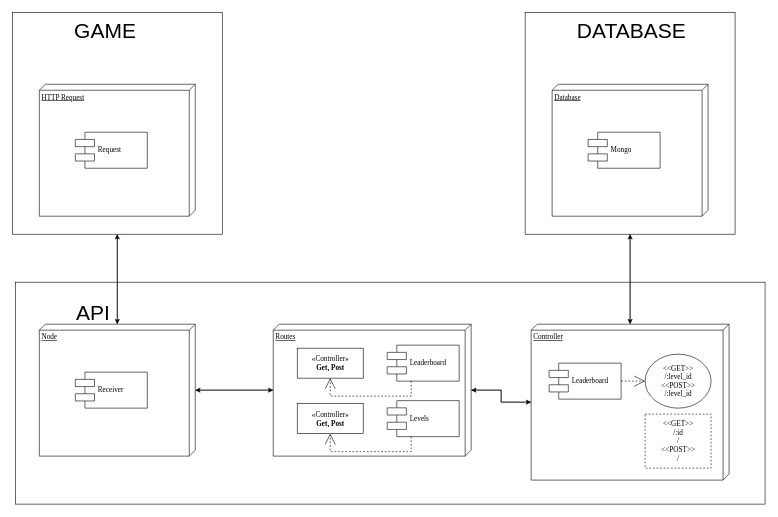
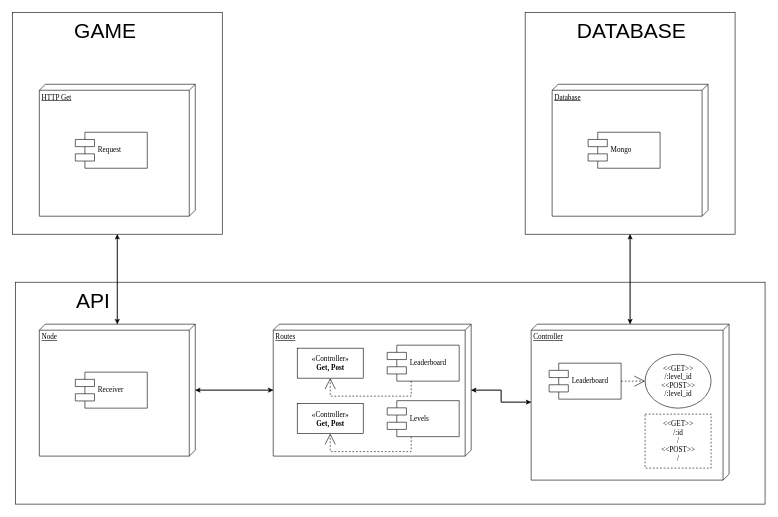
- <mxCell id="21" value="HTTP Request" style="verticalAlign=top;align=left;spacingTop=8;spacingLeft=2;spacingRight=12;shape=cube;size=10;direction=south;fontStyle=4;html=1;rounded=0;shadow=0;comic=0;labelBackgroundColor=none;strokeWidth=1;fontFamily=Verdana;fontSize=12" vertex="1" parent="1"><mxGeometry x="65" y="140" width="260" height="220" as="geometry" /></mxCell>
+ <mxCell id="21" value="HTTP Get" style="verticalAlign=top;align=left;spacingTop=8;spacingLeft=2;spacingRight=12;shape=cube;size=10;direction=south;fontStyle=4;html=1;rounded=0;shadow=0;comic=0;labelBackgroundColor=none;strokeWidth=1;fontFamily=Verdana;fontSize=12" vertex="1" parent="1"><mxGeometry x="65" y="140" width="260" height="220" as="geometry" /></mxCell>
- <mxCell id="23" value="API" style="text;html=1;strokeColor=none;fillColor=none;align=center;verticalAlign=middle;whiteSpace=wrap;rounded=0;fontSize=35;" vertex="1" parent="1"><mxGeometry x="135" y="510" width="40" height="20" as="geometry" /></mxCell>
+ <mxCell id="23" value="API" style="text;html=1;strokeColor=none;fillColor=none;align=center;verticalAlign=middle;whiteSpace=wrap;rounded=0;fontSize=35;" vertex="1" parent="1"><mxGeometry x="135" y="490" width="40" height="20" as="geometry" /></mxCell>
